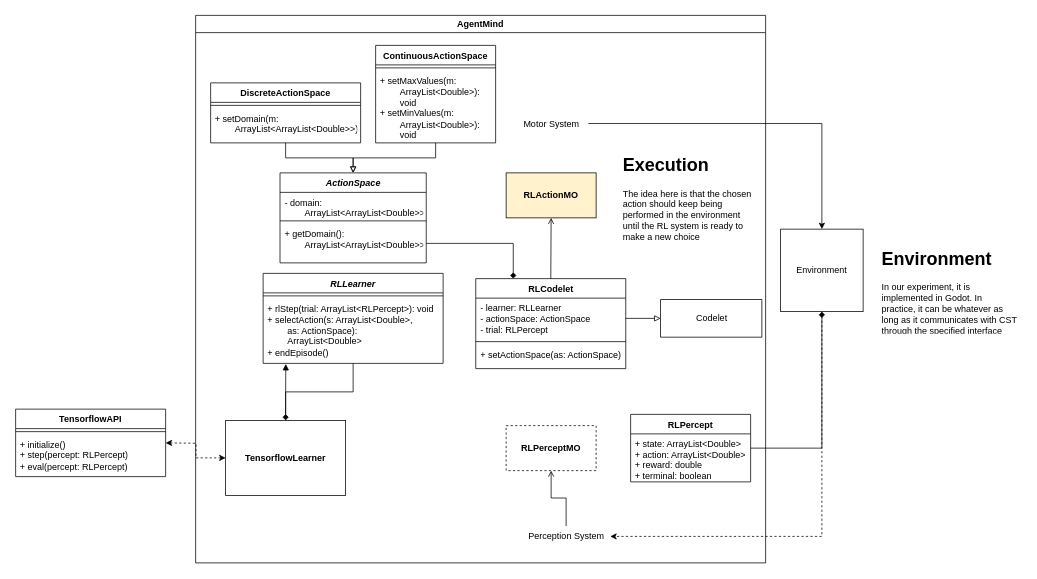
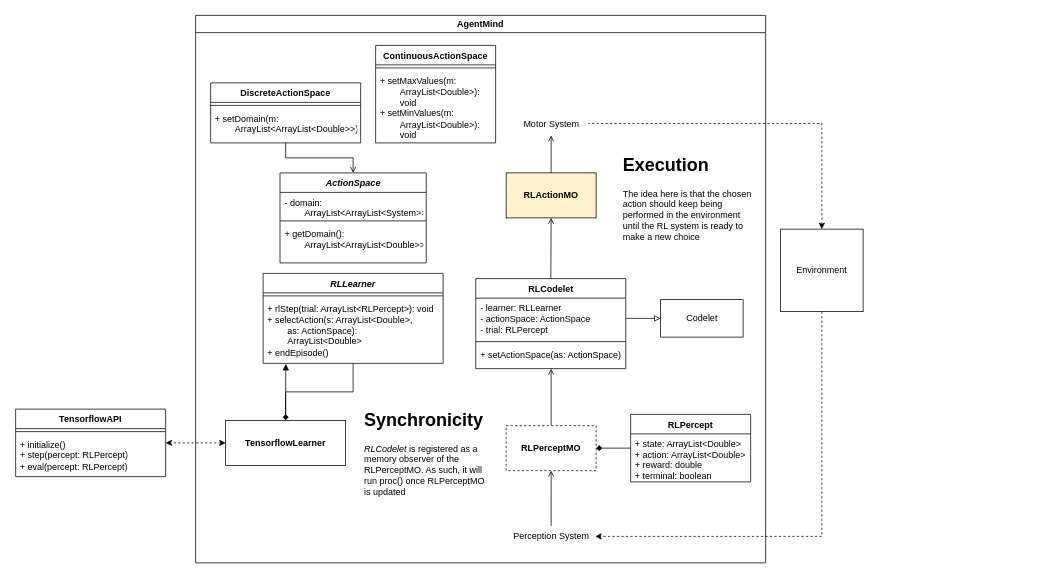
- <mxCell id="48" style="edgeStyle=orthogonalEdgeStyle;rounded=0;orthogonalLoop=1;jettySize=auto;html=1;exitX=0.5;exitY=0;exitDx=0;exitDy=0;startArrow=classic;startFill=1;endArrow=none;endFill=0;dashed=0;entryX=0.997;entryY=0.473;entryDx=0;entryDy=0;entryPerimeter=0;" edge="1" parent="1" source="40" target="11"><mxGeometry relative="1" as="geometry"><mxPoint x="1105" y="450" as="sourcePoint" /><mxPoint x="803" y="725" as="targetPoint" /></mxGeometry></mxCell>
+ <mxCell id="48" style="edgeStyle=orthogonalEdgeStyle;rounded=0;orthogonalLoop=1;jettySize=auto;html=1;exitX=0.5;exitY=0;exitDx=0;exitDy=0;startArrow=classic;startFill=1;endArrow=none;endFill=0;dashed=1;entryX=0.997;entryY=0.473;entryDx=0;entryDy=0;entryPerimeter=0;" edge="1" parent="1" source="40" target="11"><mxGeometry relative="1" as="geometry"><mxPoint x="1105" y="450" as="sourcePoint" /><mxPoint x="803" y="725" as="targetPoint" /></mxGeometry></mxCell>
+ <mxCell id="5" style="edgeStyle=orthogonalEdgeStyle;rounded=0;orthogonalLoop=1;jettySize=auto;html=1;endArrow=open;endFill=0;exitX=0.5;exitY=0;exitDx=0;exitDy=0;" parent="1" source="14" target="11" edge="1"><mxGeometry relative="1" as="geometry"><mxPoint x="734" y="190" as="targetPoint" /><mxPoint x="734" y="220" as="sourcePoint" /></mxGeometry></mxCell>
- <mxCell id="27" style="edgeStyle=orthogonalEdgeStyle;rounded=0;orthogonalLoop=1;jettySize=auto;html=1;endArrow=block;endFill=0;" parent="1" source="28" target="23" edge="1"><mxGeometry relative="1" as="geometry" /></mxCell>
- <mxCell id="31" style="edgeStyle=orthogonalEdgeStyle;rounded=0;orthogonalLoop=1;jettySize=auto;html=1;entryX=0.5;entryY=0;entryDx=0;entryDy=0;endArrow=block;endFill=0;" parent="1" source="32" target="23" edge="1"><mxGeometry relative="1" as="geometry" /></mxCell>
+ <mxCell id="31" style="edgeStyle=orthogonalEdgeStyle;rounded=0;orthogonalLoop=1;jettySize=auto;html=1;entryX=0.5;entryY=0;entryDx=0;entryDy=0;endArrow=open;endFill=0;" parent="1" source="32" target="23" edge="1"><mxGeometry relative="1" as="geometry" /></mxCell>
- <mxCell id="24" value="- domain: &lt;span style=&quot;white-space: pre;&quot;&gt;&#09;&lt;/span&gt;ArrayList&amp;lt;ArrayList&amp;lt;Double&amp;gt;&amp;gt;&lt;br&gt;- size: int" style="text;strokeColor=none;fillColor=none;align=left;verticalAlign=top;spacingLeft=4;spacingRight=4;overflow=hidden;rotatable=0;points=[[0,0.5],[1,0.5]];portConstraint=eastwest;whiteSpace=wrap;html=1;" parent="23" vertex="1"><mxGeometry y="26" width="195" height="34" as="geometry" /></mxCell>
+ <mxCell id="24" value="- domain: &lt;span style=&quot;white-space: pre;&quot;&gt;&#09;&lt;/span&gt;ArrayList&amp;lt;ArrayList&amp;lt;System&amp;gt;&amp;gt;&lt;br&gt;- size: int" style="text;strokeColor=none;fillColor=none;align=left;verticalAlign=top;spacingLeft=4;spacingRight=4;overflow=hidden;rotatable=0;points=[[0,0.5],[1,0.5]];portConstraint=eastwest;whiteSpace=wrap;html=1;" parent="23" vertex="1"><mxGeometry y="26" width="195" height="34" as="geometry" /></mxCell>
- <mxCell id="35" style="edgeStyle=orthogonalEdgeStyle;rounded=0;orthogonalLoop=1;jettySize=auto;html=1;entryX=0.25;entryY=0;entryDx=0;entryDy=0;endArrow=diamond;endFill=1;" parent="1" source="26" target="19" edge="1"><mxGeometry relative="1" as="geometry" /></mxCell>
- <mxCell id="43" value="&lt;h1&gt;Environment&lt;/h1&gt;&lt;div&gt;In our experiment, it is implemented in Godot. In practice, it can be whatever as long as it communicates with CST through the specified interface&lt;/div&gt;" style="text;html=1;strokeColor=none;fillColor=none;spacing=5;spacingTop=-20;whiteSpace=wrap;overflow=hidden;rounded=0;" parent="1" vertex="1"><mxGeometry x="1170" y="325" width="190" height="120" as="geometry" /></mxCell>
- <mxCell id="9" value="&lt;div&gt;Codelet&lt;/div&gt;" style="html=1;" parent="1" vertex="1"><mxGeometry x="880" y="399" width="135" height="50" as="geometry" /></mxCell>
+ <mxCell id="9" value="&lt;div&gt;Codelet&lt;/div&gt;" style="html=1;" parent="1" vertex="1"><mxGeometry x="880" y="399" width="110" height="50" as="geometry" /></mxCell>
+ <mxCell id="2" style="edgeStyle=orthogonalEdgeStyle;rounded=0;orthogonalLoop=1;jettySize=auto;html=1;endArrow=open;endFill=0;exitX=0.5;exitY=0;exitDx=0;exitDy=0;" parent="1" source="13" target="22" edge="1"><mxGeometry relative="1" as="geometry"><mxPoint x="733.5" y="406" as="targetPoint" /><mxPoint x="734" y="550" as="sourcePoint" /><Array as="points"><mxPoint x="734" y="470" /><mxPoint x="734" y="470" /></Array></mxGeometry></mxCell>
- <mxCell id="6" style="edgeStyle=orthogonalEdgeStyle;rounded=0;orthogonalLoop=1;jettySize=auto;html=1;endArrow=diamond;endFill=1;" parent="1" source="7" target="40" edge="1"><mxGeometry relative="1" as="geometry"><mxPoint x="814" y="589" as="targetPoint" /></mxGeometry></mxCell>
+ <mxCell id="6" style="edgeStyle=orthogonalEdgeStyle;rounded=0;orthogonalLoop=1;jettySize=auto;html=1;entryX=1;entryY=0.5;entryDx=0;entryDy=0;endArrow=diamond;endFill=1;" parent="1" source="7" target="13" edge="1"><mxGeometry relative="1" as="geometry"><mxPoint x="814" y="589" as="targetPoint" /></mxGeometry></mxCell>
- <mxCell id="39" value="&lt;b&gt;TensorflowLearner&lt;br&gt;&lt;/b&gt;" style="rounded=0;whiteSpace=wrap;html=1;" parent="36" vertex="1"><mxGeometry x="40" y="540" width="160" height="100" as="geometry" /></mxCell>
+ <mxCell id="39" value="&lt;b&gt;TensorflowLearner&lt;br&gt;&lt;/b&gt;" style="rounded=0;whiteSpace=wrap;html=1;" parent="36" vertex="1"><mxGeometry x="40" y="540" width="160" height="60" as="geometry" /></mxCell>
+ <mxCell id="37" value="&lt;h1&gt;Synchronicity&lt;/h1&gt;&lt;div&gt;&lt;i&gt;RLCodelet &lt;/i&gt;is registered as a memory observer of the RLPerceptMO. As such, it will run proc() once RLPerceptMO is updated&lt;/div&gt;" style="text;html=1;strokeColor=none;fillColor=none;spacing=5;spacingTop=-20;whiteSpace=wrap;overflow=hidden;rounded=0;" parent="36" vertex="1"><mxGeometry x="220" y="520" width="170" height="140" as="geometry" /></mxCell>
- <mxCell id="12" value="&lt;div&gt;Perception System&lt;/div&gt;" style="text;html=1;align=center;verticalAlign=middle;resizable=0;points=[];autosize=1;strokeColor=none;fillColor=none;" parent="1" vertex="1"><mxGeometry x="693.5" y="700" width="120" height="30" as="geometry" /></mxCell>
+ <mxCell id="12" value="&lt;div&gt;Perception System&lt;/div&gt;" style="text;html=1;align=center;verticalAlign=middle;resizable=0;points=[];autosize=1;strokeColor=none;fillColor=none;" parent="1" vertex="1"><mxGeometry x="673.5" y="700" width="120" height="30" as="geometry" /></mxCell>
